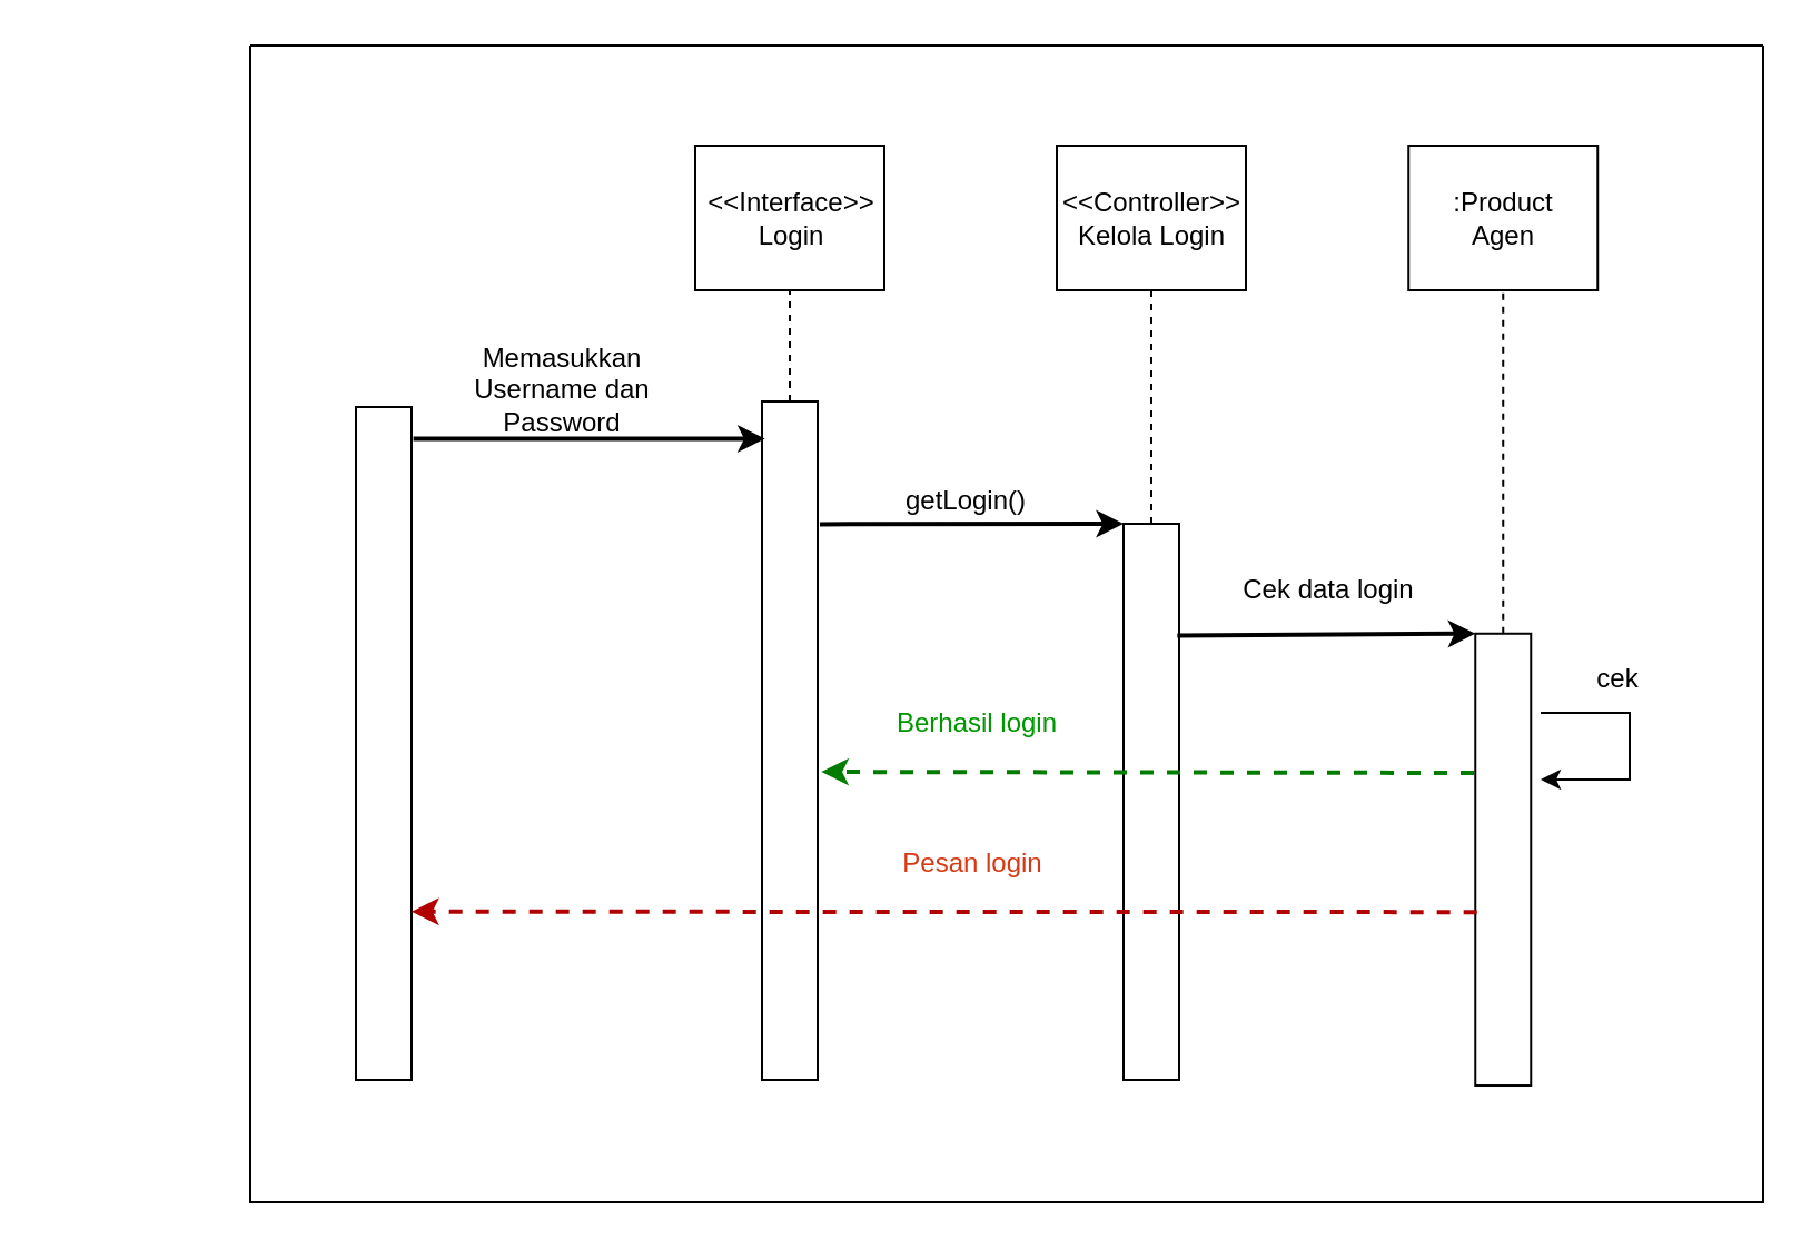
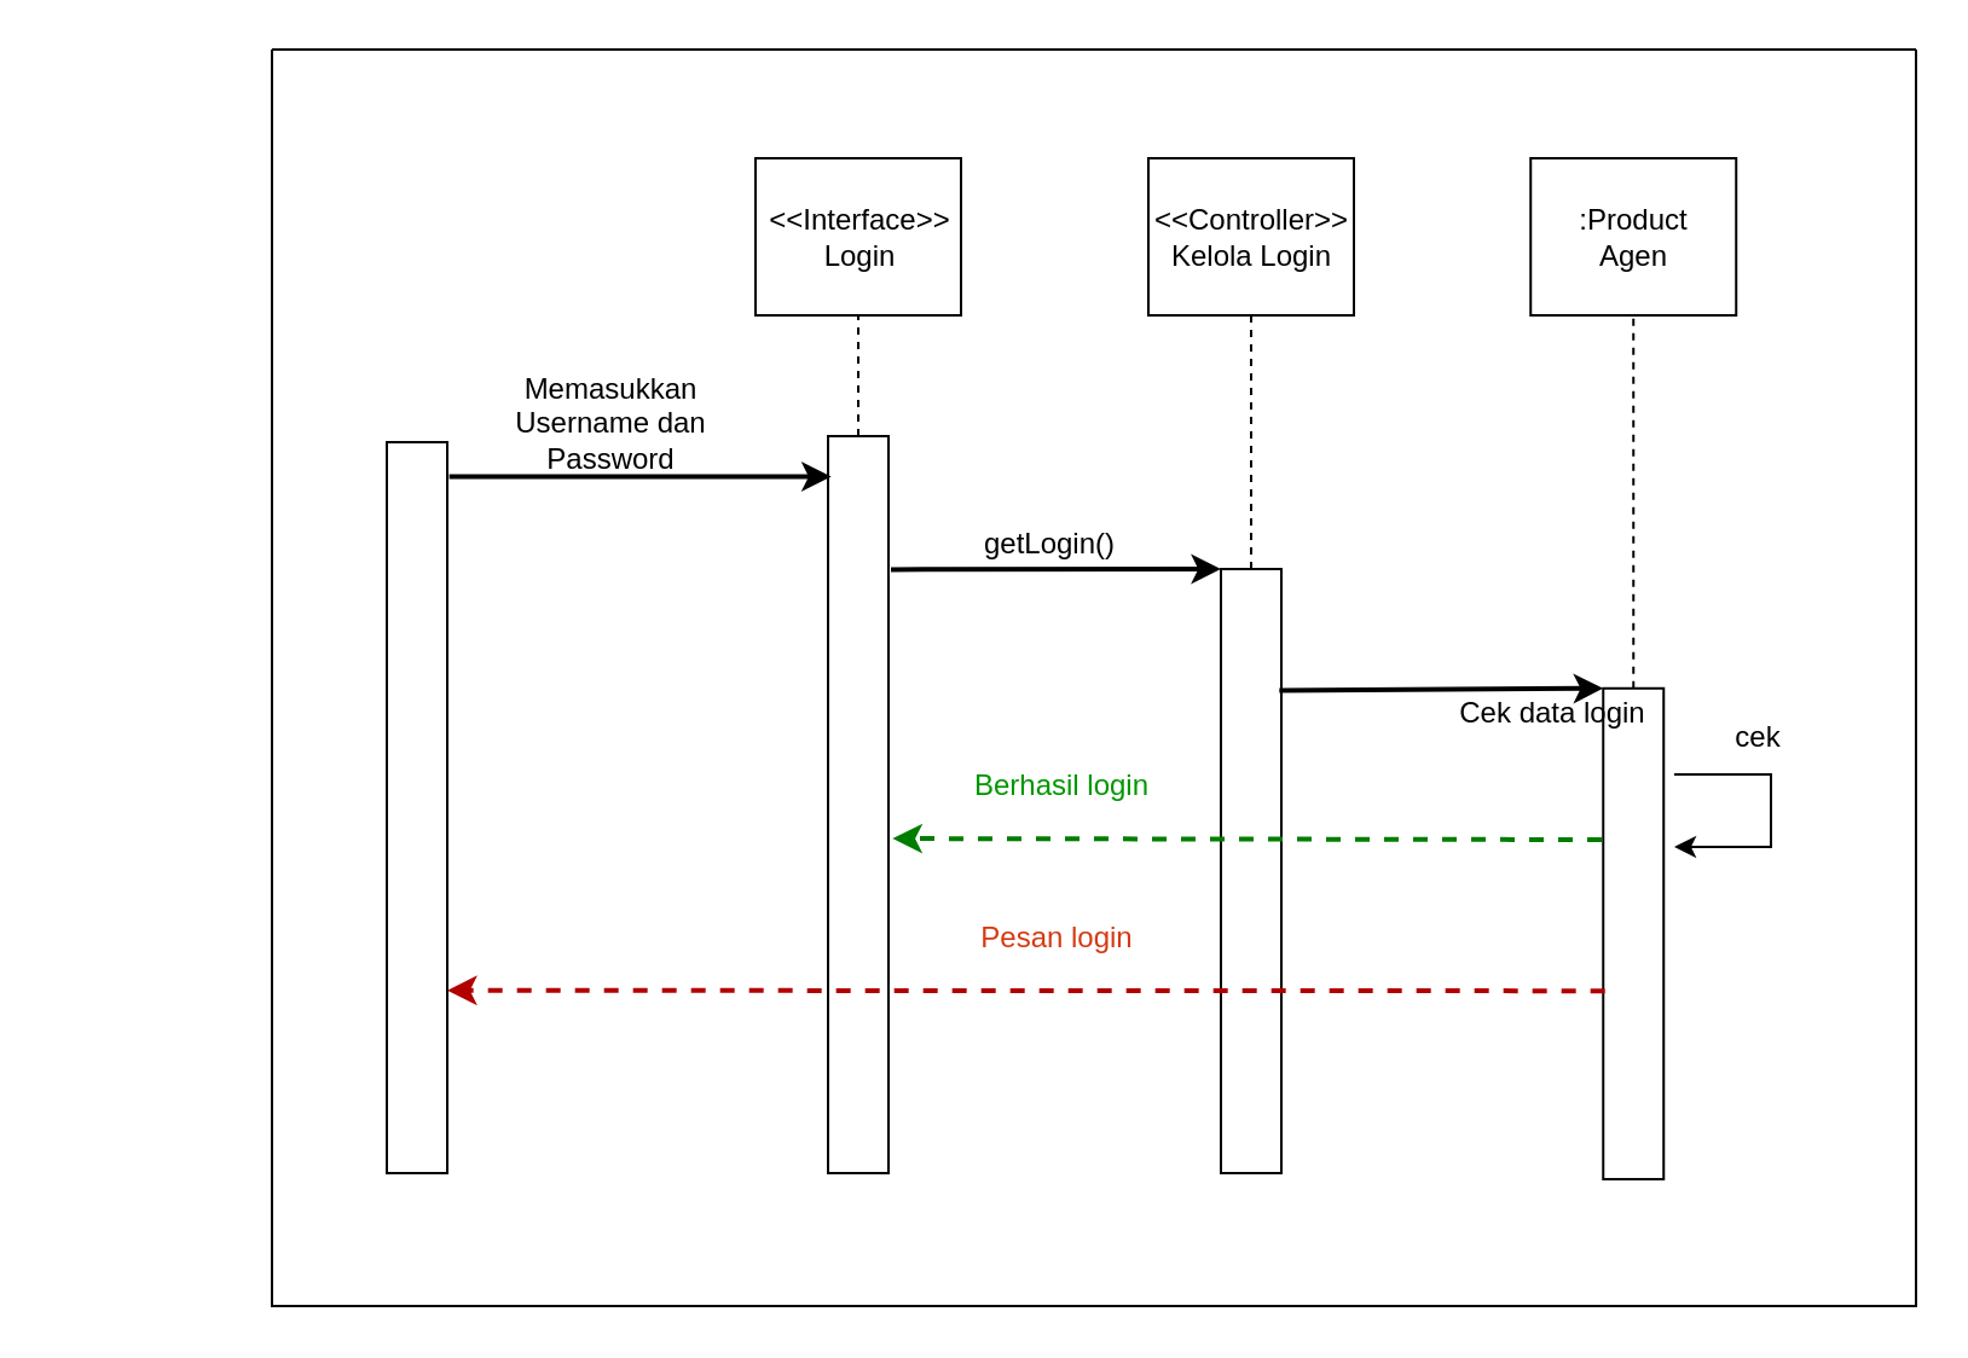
- <mxCell id="14" value="&lt;span style=&quot;&quot;&gt;Cek data login&lt;/span&gt;" style="text;html=1;strokeColor=none;fillColor=none;align=center;verticalAlign=middle;whiteSpace=wrap;rounded=0;" parent="1" vertex="1"><mxGeometry x="552" y="250" width="90" height="30" as="geometry" /></mxCell>
+ <mxCell id="14" value="&lt;span style=&quot;&quot;&gt;Cek data login&lt;/span&gt;" style="text;html=1;strokeColor=none;fillColor=none;align=center;verticalAlign=middle;whiteSpace=wrap;rounded=0;" parent="1" vertex="1"><mxGeometry x="597" y="280" width="90" height="30" as="geometry" /></mxCell>
